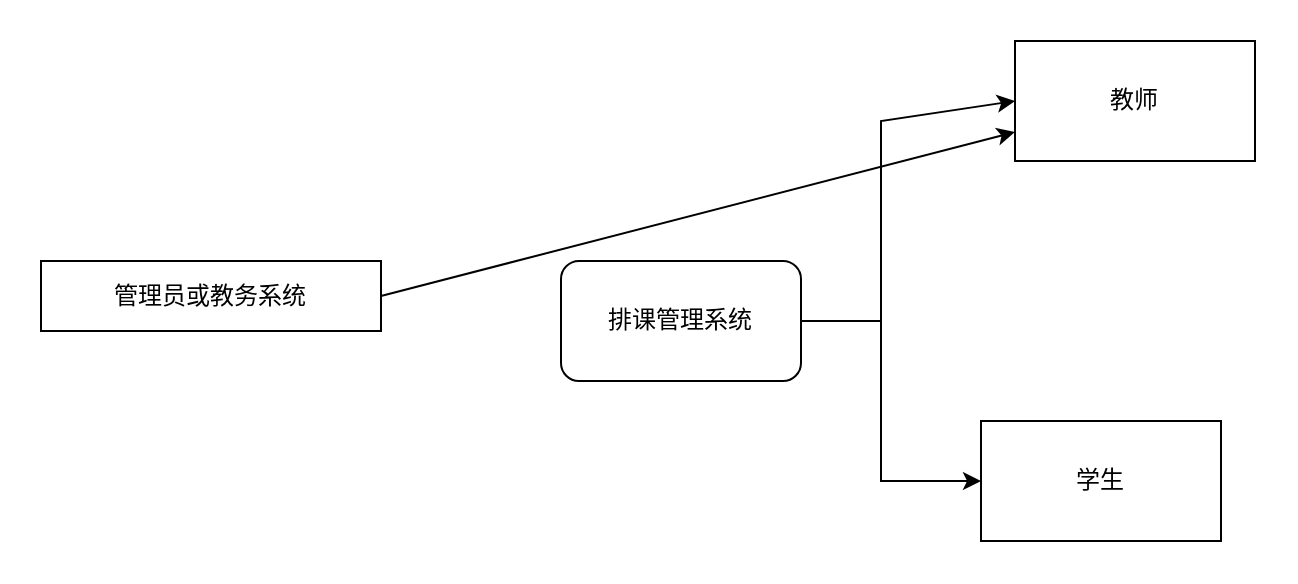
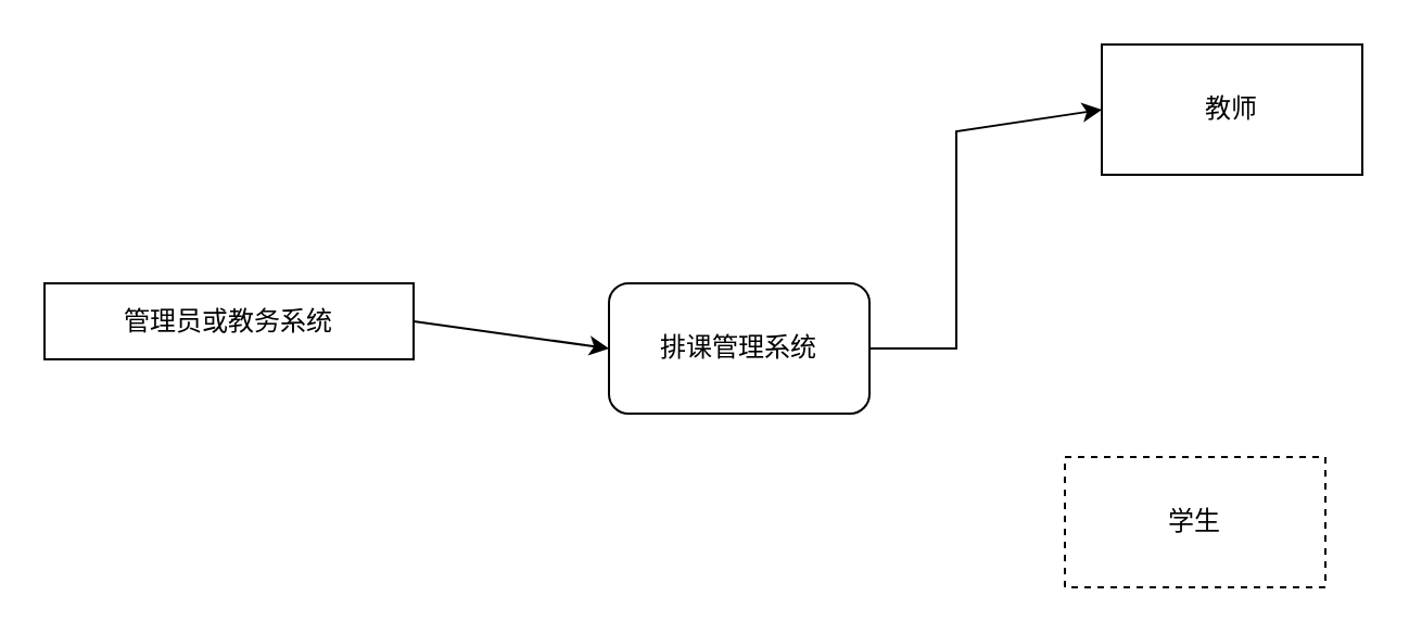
- <mxCell id="7" value="" style="endArrow=classic;html=1;entryX=0;entryY=0.5;entryDx=0;entryDy=0;exitX=1;exitY=0.5;exitDx=0;exitDy=0;edgeStyle=orthogonalEdgeStyle;strokeColor=none;rounded=0;" parent="1" source="2" target="3" edge="1"><mxGeometry width="50" height="50" relative="1" as="geometry"><mxPoint x="400" y="180" as="sourcePoint" /><mxPoint x="450" y="130" as="targetPoint" /></mxGeometry></mxCell>
+ <mxCell id="7" value="" style="endArrow=classic;html=1;entryX=0;entryY=0.5;entryDx=0;entryDy=0;exitX=1;exitY=0.5;exitDx=0;exitDy=0;edgeStyle=orthogonalEdgeStyle;strokeColor=none;rounded=0;dashed=1;" parent="1" source="2" target="3" edge="1"><mxGeometry width="50" height="50" relative="1" as="geometry"><mxPoint x="400" y="180" as="sourcePoint" /><mxPoint x="450" y="130" as="targetPoint" /></mxGeometry></mxCell>
- <mxCell id="6" value="" style="endArrow=classic;html=1;exitX=1;exitY=0.5;exitDx=0;exitDy=0;" parent="1" source="5" target="3" edge="1"><mxGeometry width="50" height="50" relative="1" as="geometry"><mxPoint x="140" y="190" as="sourcePoint" /><mxPoint x="190" y="140" as="targetPoint" /></mxGeometry></mxCell>
+ <mxCell id="6" value="" style="endArrow=classic;html=1;entryX=0;entryY=0.5;entryDx=0;entryDy=0;exitX=1;exitY=0.5;exitDx=0;exitDy=0;" parent="1" source="5" target="2" edge="1"><mxGeometry width="50" height="50" relative="1" as="geometry"><mxPoint x="140" y="190" as="sourcePoint" /><mxPoint x="190" y="140" as="targetPoint" /></mxGeometry></mxCell>
- <mxCell id="8" value="" style="endArrow=classic;html=1;exitX=1;exitY=0.5;exitDx=0;exitDy=0;entryX=0;entryY=0.5;entryDx=0;entryDy=0;rounded=0;" parent="1" source="2" target="4" edge="1"><mxGeometry width="50" height="50" relative="1" as="geometry"><mxPoint x="400" y="180" as="sourcePoint" /><mxPoint x="450" y="130" as="targetPoint" /><Array as="points"><mxPoint x="440" y="160" /><mxPoint x="440" y="240" /></Array></mxGeometry></mxCell>
- <mxCell id="4" value="学生" style="rounded=0;whiteSpace=wrap;html=1;" parent="1" vertex="1"><mxGeometry x="490" y="210" width="120" height="60" as="geometry" /></mxCell>
+ <mxCell id="4" value="学生" style="rounded=0;whiteSpace=wrap;html=1;dashed=1;" parent="1" vertex="1"><mxGeometry x="490" y="210" width="120" height="60" as="geometry" /></mxCell>
